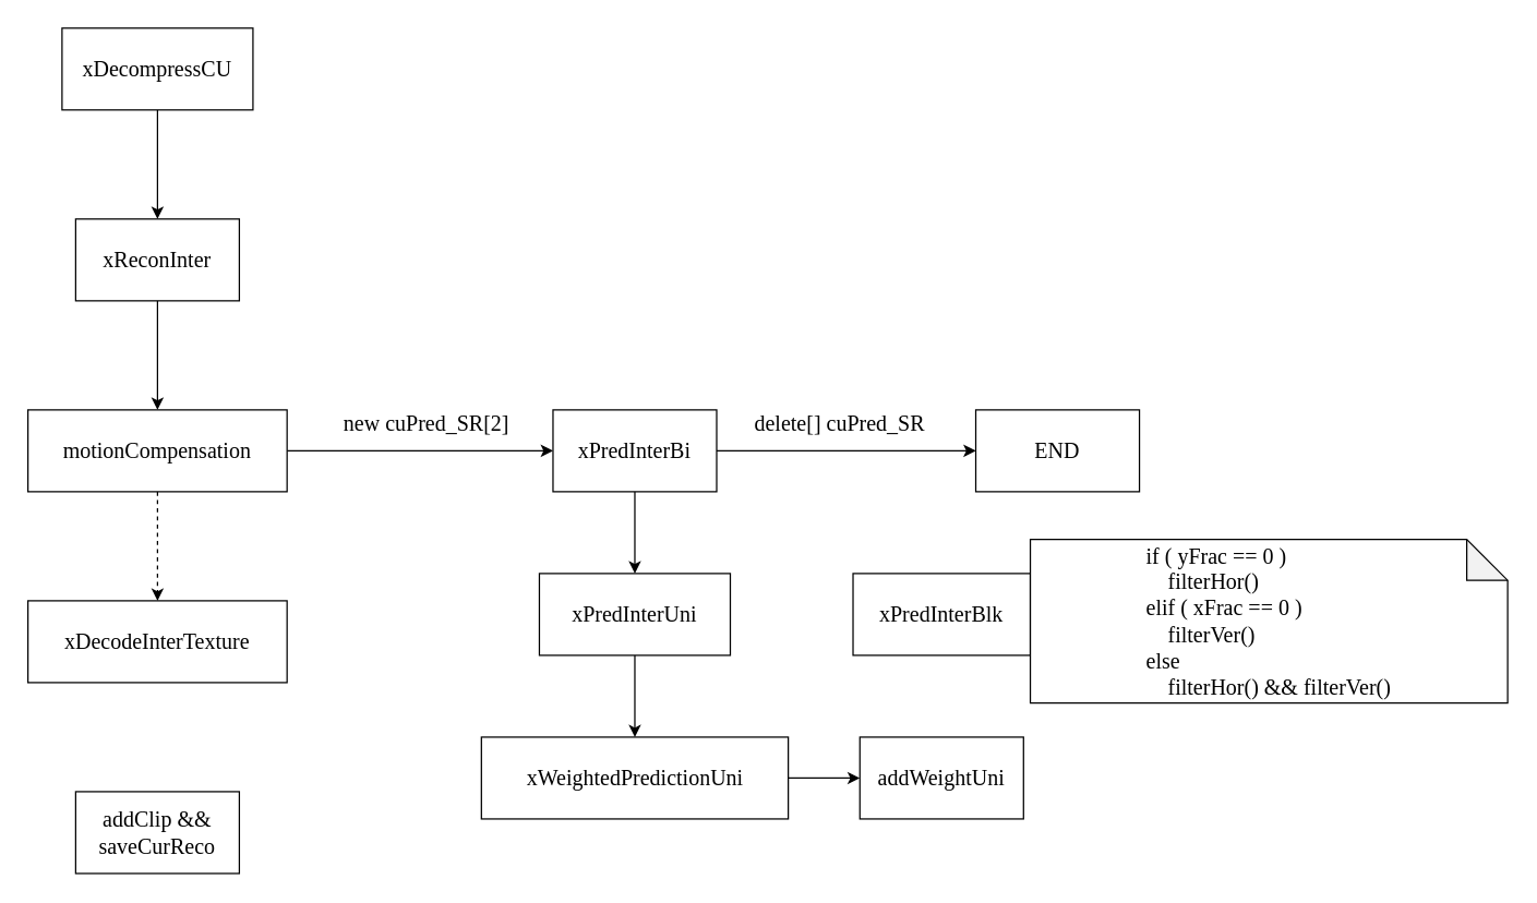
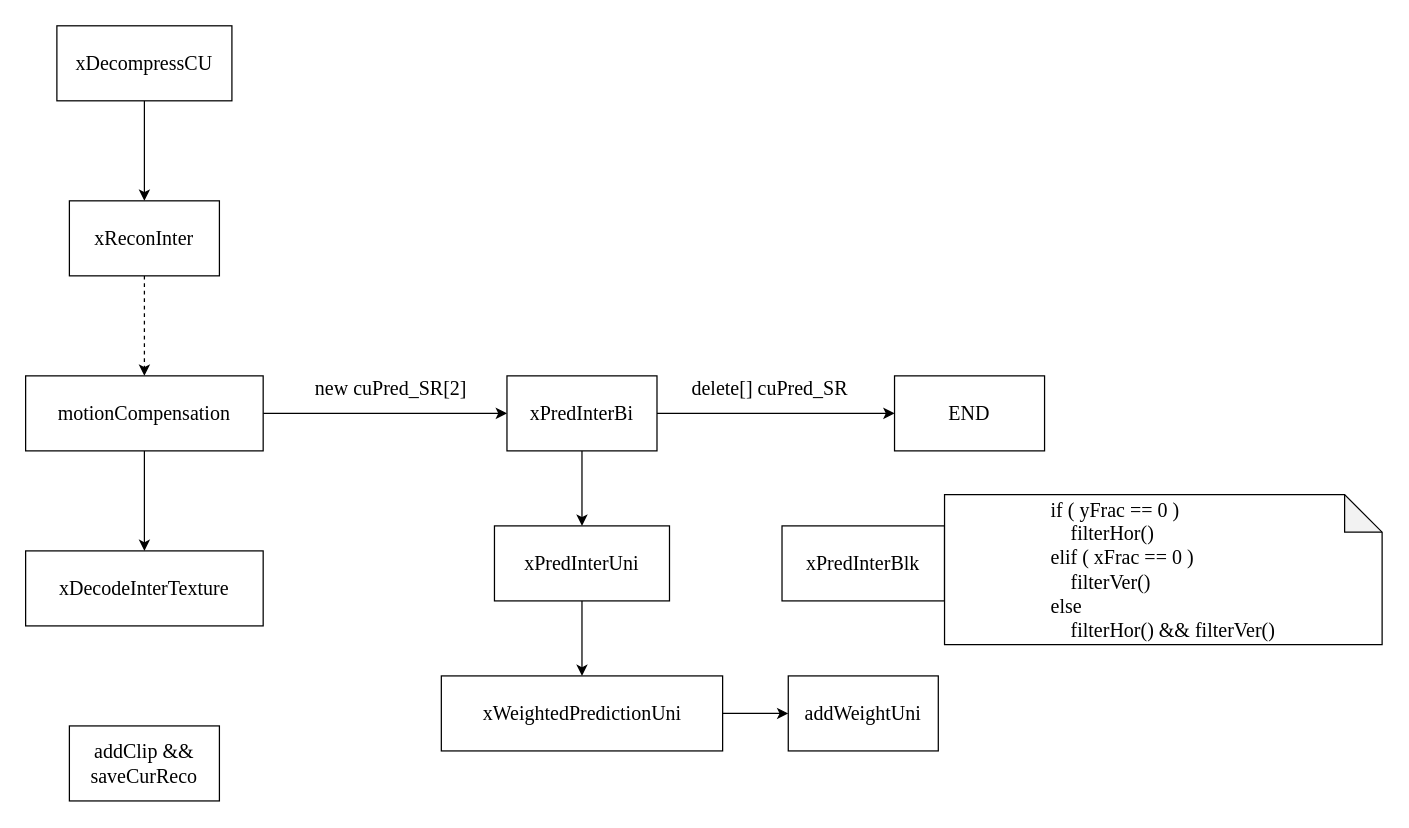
- <mxCell id="4" value="" style="edgeStyle=orthogonalEdgeStyle;rounded=0;orthogonalLoop=1;jettySize=auto;html=1;fontFamily=Lucida Console;fontSize=16;" edge="1" parent="1" source="5" target="8"><mxGeometry relative="1" as="geometry" /></mxCell>
+ <mxCell id="4" value="" style="edgeStyle=orthogonalEdgeStyle;rounded=0;orthogonalLoop=1;jettySize=auto;html=1;fontFamily=Lucida Console;fontSize=16;dashed=1;" edge="1" parent="1" source="5" target="8"><mxGeometry relative="1" as="geometry" /></mxCell>
- <mxCell id="7" value="" style="edgeStyle=orthogonalEdgeStyle;rounded=0;orthogonalLoop=1;jettySize=auto;html=1;fontFamily=Lucida Console;fontSize=16;dashed=1;" edge="1" parent="1" source="8" target="22"><mxGeometry relative="1" as="geometry" /></mxCell>
+ <mxCell id="7" value="" style="edgeStyle=orthogonalEdgeStyle;rounded=0;orthogonalLoop=1;jettySize=auto;html=1;fontFamily=Lucida Console;fontSize=16;" edge="1" parent="1" source="8" target="22"><mxGeometry relative="1" as="geometry" /></mxCell>
